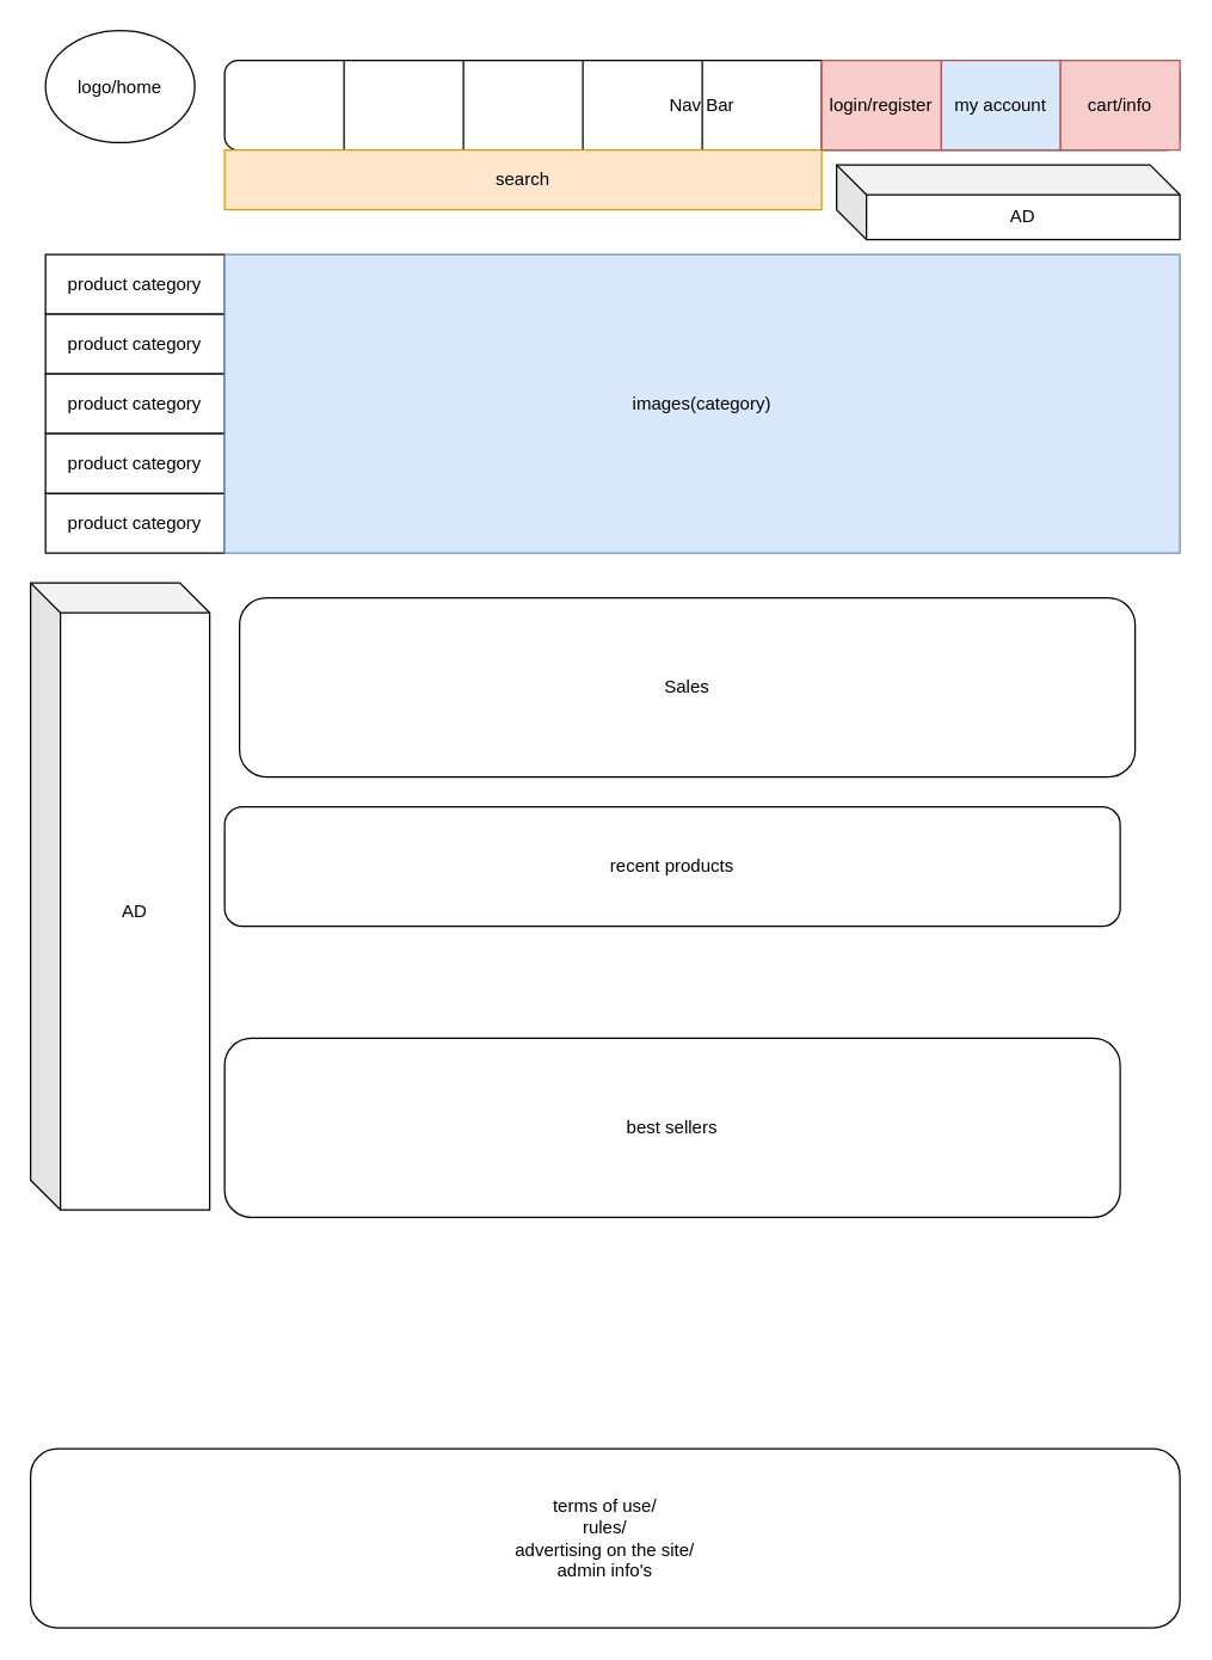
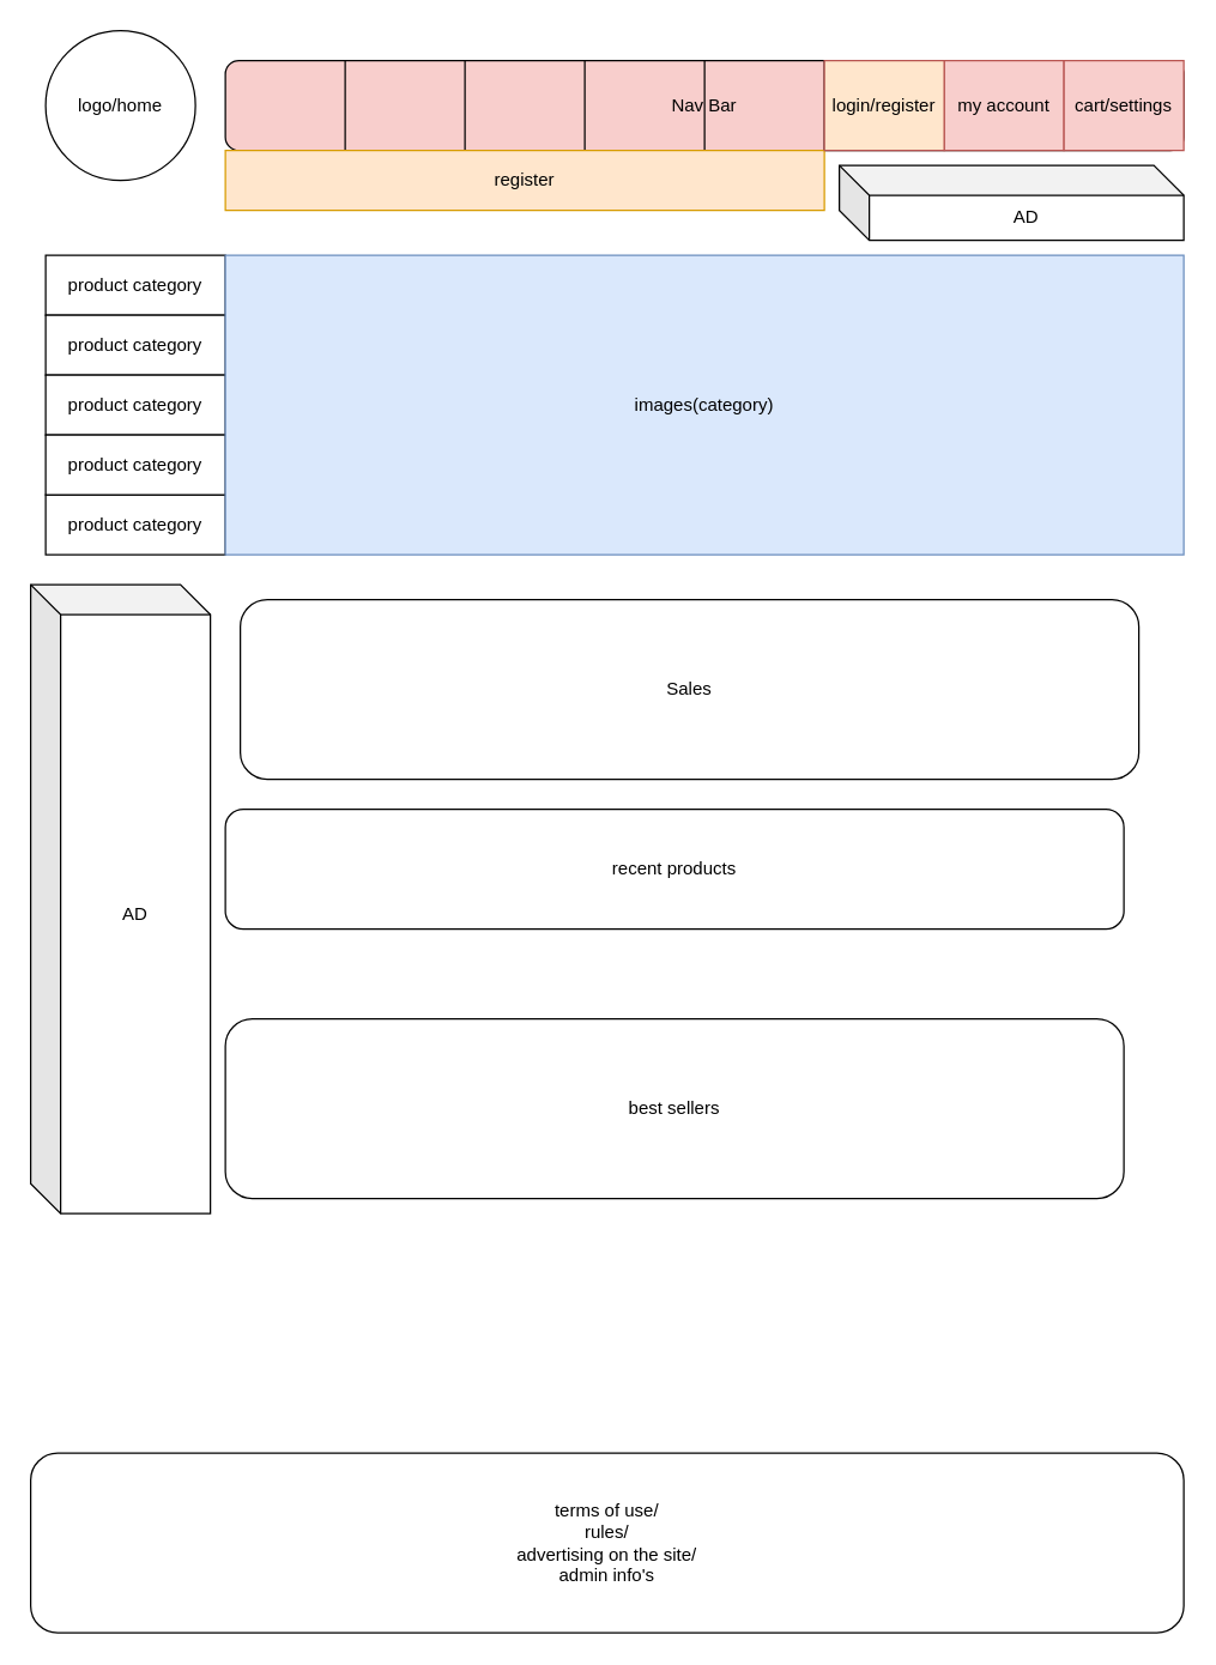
- <mxCell id="2" value="logo/home" style="ellipse;whiteSpace=wrap;html=1;aspect=fixed;" vertex="1" parent="1"><mxGeometry x="30" y="20" width="100" height="75" as="geometry" /></mxCell>
+ <mxCell id="2" value="logo/home" style="ellipse;whiteSpace=wrap;html=1;aspect=fixed;" vertex="1" parent="1"><mxGeometry x="30" y="20" width="100" height="100" as="geometry" /></mxCell>
- <mxCell id="3" value="Nav Bar" style="rounded=1;whiteSpace=wrap;html=1;" vertex="1" parent="1"><mxGeometry x="150" y="40" width="640" height="60" as="geometry" /></mxCell>
+ <mxCell id="3" value="Nav Bar" style="rounded=1;whiteSpace=wrap;html=1;fillColor=#f8cecc;" vertex="1" parent="1"><mxGeometry x="150" y="40" width="640" height="60" as="geometry" /></mxCell>
- <mxCell id="24" value="login/register" style="rounded=0;whiteSpace=wrap;html=1;fillColor=#f8cecc;strokeColor=#b85450;" vertex="1" parent="1"><mxGeometry x="550" y="40" width="80" height="60" as="geometry" /></mxCell>
+ <mxCell id="24" value="login/register" style="rounded=0;whiteSpace=wrap;html=1;fillColor=#ffe6cc;strokeColor=#b85450;" vertex="1" parent="1"><mxGeometry x="550" y="40" width="80" height="60" as="geometry" /></mxCell>
- <mxCell id="12" value="my account" style="rounded=0;whiteSpace=wrap;html=1;fillColor=#dae8fc;strokeColor=#b85450;" vertex="1" parent="1"><mxGeometry x="630" y="40" width="80" height="60" as="geometry" /></mxCell>
+ <mxCell id="12" value="my account" style="rounded=0;whiteSpace=wrap;html=1;fillColor=#f8cecc;strokeColor=#b85450;" vertex="1" parent="1"><mxGeometry x="630" y="40" width="80" height="60" as="geometry" /></mxCell>
- <mxCell id="13" value="cart/info" style="rounded=0;whiteSpace=wrap;html=1;fillColor=#f8cecc;strokeColor=#b85450;" vertex="1" parent="1"><mxGeometry x="710" y="40" width="80" height="60" as="geometry" /></mxCell>
+ <mxCell id="13" value="cart/settings" style="rounded=0;whiteSpace=wrap;html=1;fillColor=#f8cecc;strokeColor=#b85450;" vertex="1" parent="1"><mxGeometry x="710" y="40" width="80" height="60" as="geometry" /></mxCell>
- <mxCell id="11" value="search" style="rounded=0;whiteSpace=wrap;html=1;fillColor=#ffe6cc;strokeColor=#d79b00;" vertex="1" parent="1"><mxGeometry x="150" y="100" width="400" height="40" as="geometry" /></mxCell>
+ <mxCell id="11" value="register" style="rounded=0;whiteSpace=wrap;html=1;fillColor=#ffe6cc;strokeColor=#d79b00;" vertex="1" parent="1"><mxGeometry x="150" y="100" width="400" height="40" as="geometry" /></mxCell>
- <mxCell id="20" value="best sellers" style="rounded=1;whiteSpace=wrap;html=1;" vertex="1" parent="1"><mxGeometry x="150" y="695" width="600" height="120" as="geometry" /></mxCell>
+ <mxCell id="20" value="best sellers" style="rounded=1;whiteSpace=wrap;html=1;" vertex="1" parent="1"><mxGeometry x="150" y="680" width="600" height="120" as="geometry" /></mxCell>
